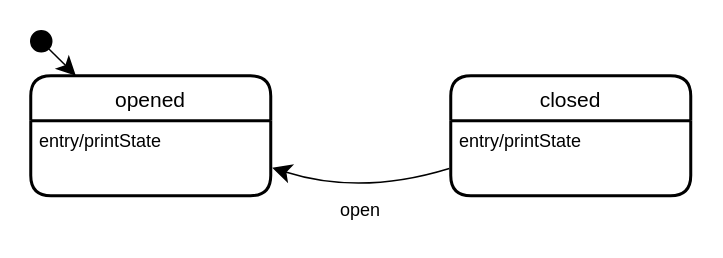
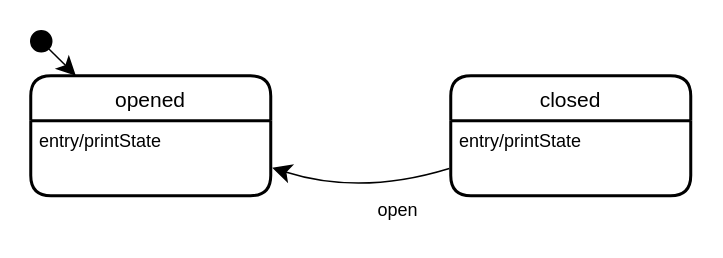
- <mxCell id="9" value="open" style="text;html=1;strokeColor=none;fillColor=none;align=center;verticalAlign=middle;whiteSpace=wrap;rounded=0;" parent="1" vertex="1"><mxGeometry x="220" y="130" width="40" height="20" as="geometry" /></mxCell>
+ <mxCell id="9" value="open" style="text;html=1;strokeColor=none;fillColor=none;align=center;verticalAlign=middle;whiteSpace=wrap;rounded=0;" parent="1" vertex="1"><mxGeometry x="245" y="130" width="40" height="20" as="geometry" /></mxCell>
